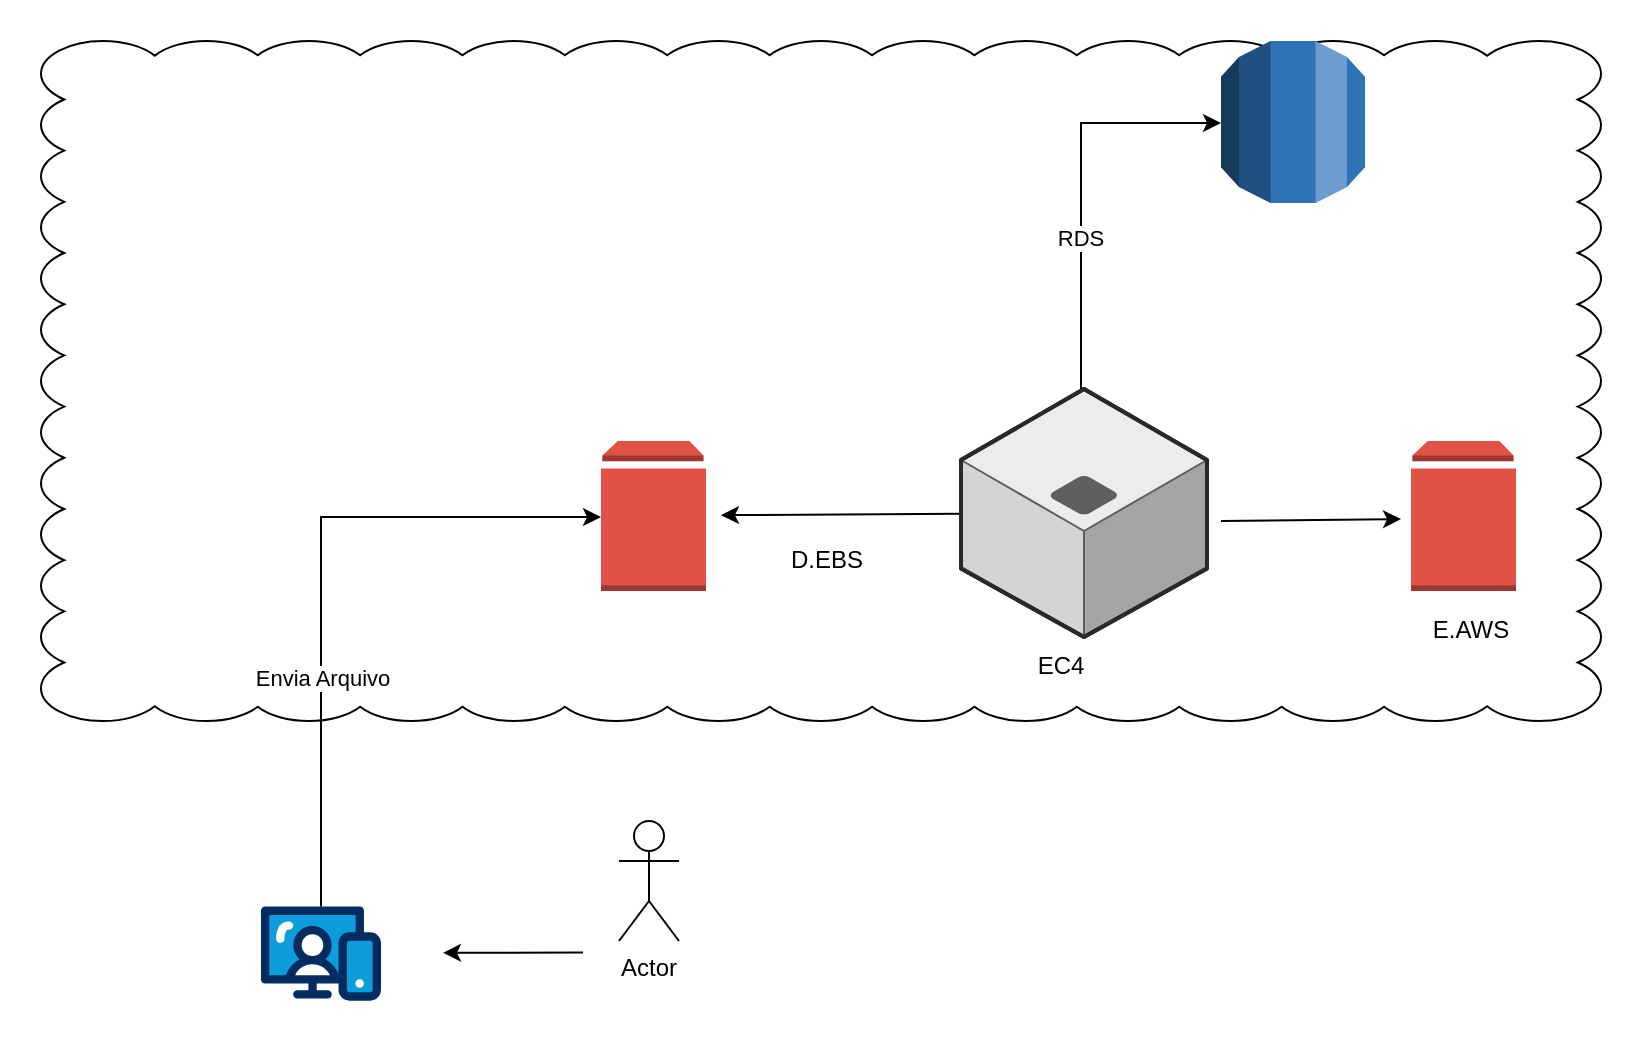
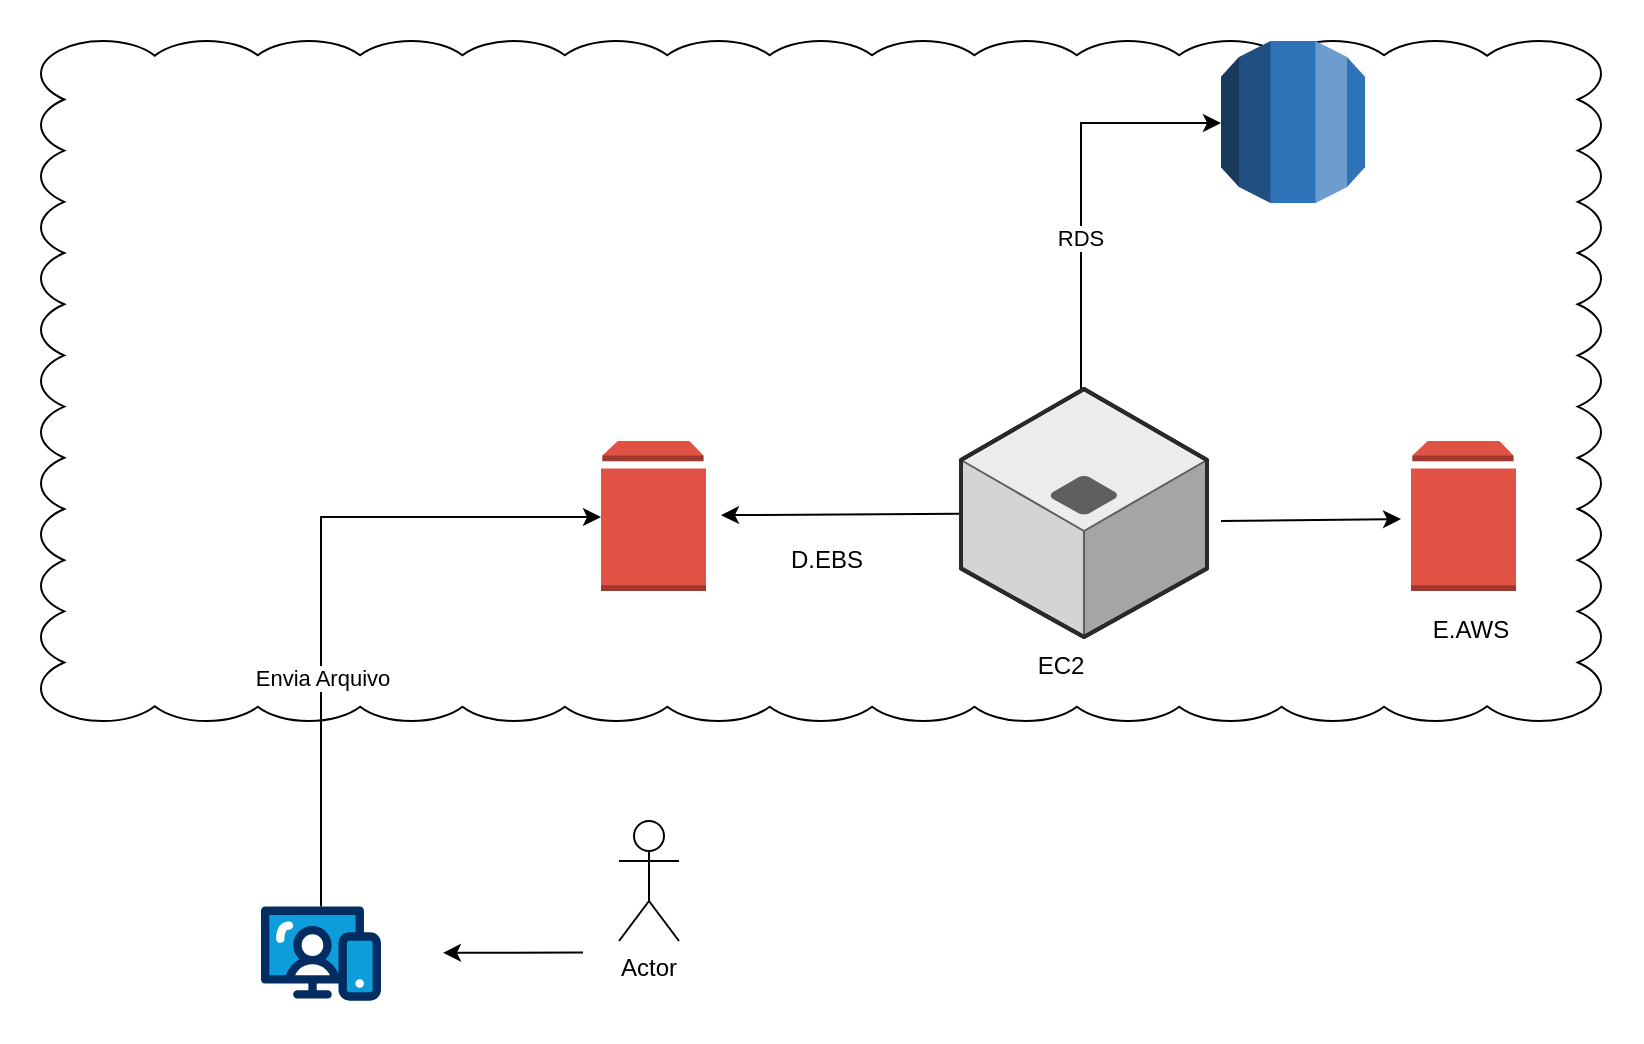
- <mxCell id="13" value="EC4" style="text;html=1;align=center;verticalAlign=middle;resizable=0;points=[];autosize=1;strokeColor=none;fillColor=none;" vertex="1" parent="1"><mxGeometry x="505" y="318" width="50" height="30" as="geometry" /></mxCell>
+ <mxCell id="13" value="EC2" style="text;html=1;align=center;verticalAlign=middle;resizable=0;points=[];autosize=1;strokeColor=none;fillColor=none;" vertex="1" parent="1"><mxGeometry x="505" y="318" width="50" height="30" as="geometry" /></mxCell>
